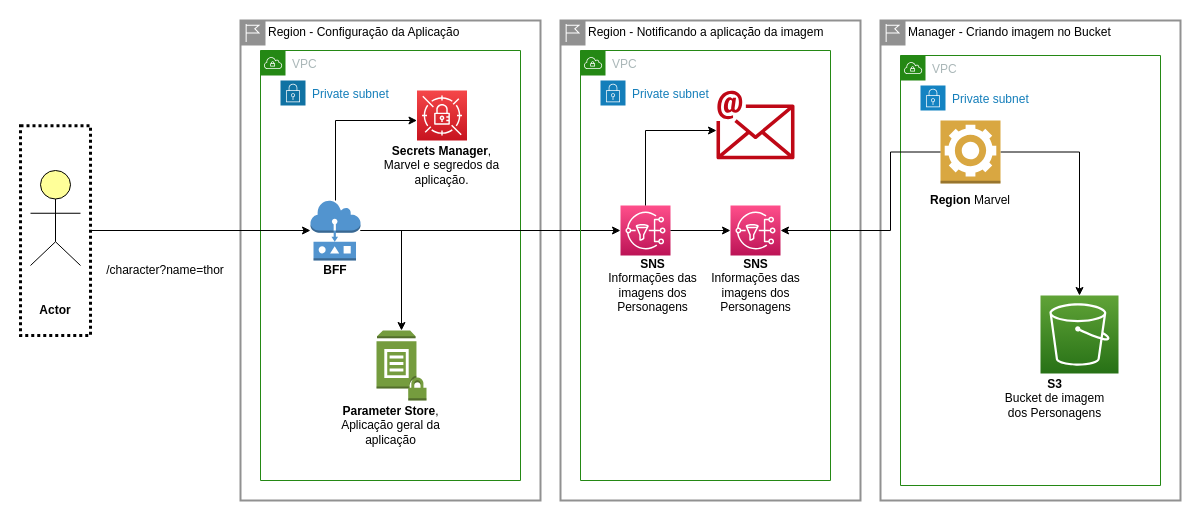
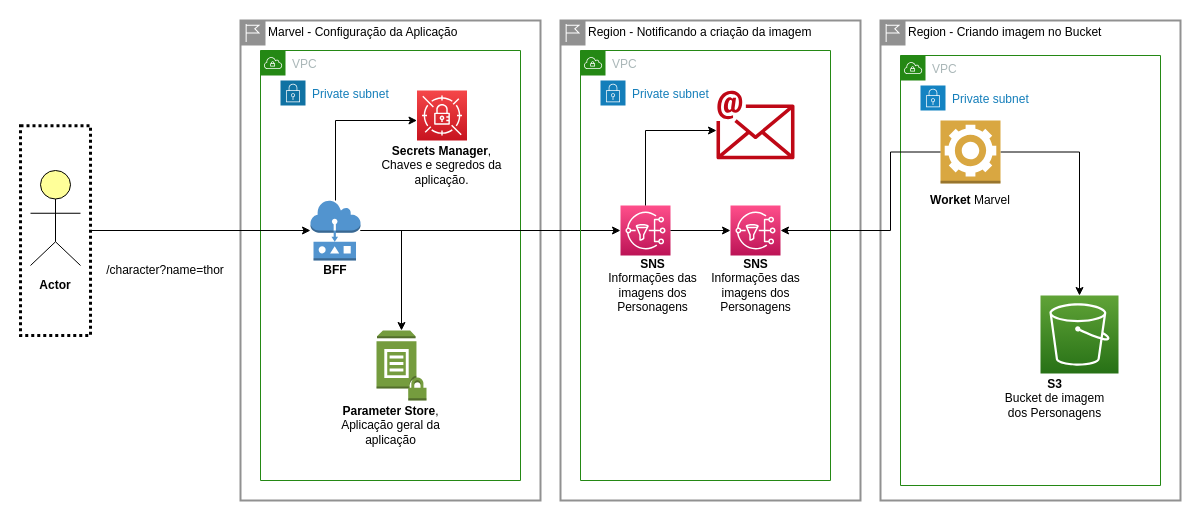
- <mxCell id="2" value="Region - Configuração da Aplicação" style="shape=mxgraph.ibm.box;prType=region;fontStyle=0;verticalAlign=top;align=left;spacingLeft=32;spacingTop=4;fillColor=none;rounded=0;whiteSpace=wrap;html=1;strokeColor=#919191;strokeWidth=2;dashed=0;container=1;spacing=-4;collapsible=0;expand=0;recursiveResize=0;" vertex="1" parent="1"><mxGeometry x="240" y="20" width="300" height="480" as="geometry" /></mxCell>
+ <mxCell id="2" value="Marvel - Configuração da Aplicação" style="shape=mxgraph.ibm.box;prType=region;fontStyle=0;verticalAlign=top;align=left;spacingLeft=32;spacingTop=4;fillColor=none;rounded=0;whiteSpace=wrap;html=1;strokeColor=#919191;strokeWidth=2;dashed=0;container=1;spacing=-4;collapsible=0;expand=0;recursiveResize=0;" vertex="1" parent="1"><mxGeometry x="240" y="20" width="300" height="480" as="geometry" /></mxCell>
- <mxCell id="14" value="Region - Notificando a aplicação da imagem" style="shape=mxgraph.ibm.box;prType=region;fontStyle=0;verticalAlign=top;align=left;spacingLeft=32;spacingTop=4;fillColor=none;rounded=0;whiteSpace=wrap;html=1;strokeColor=#919191;strokeWidth=2;dashed=0;container=1;spacing=-4;collapsible=0;expand=0;recursiveResize=0;" vertex="1" parent="1"><mxGeometry x="560" y="20" width="300" height="480" as="geometry" /></mxCell>
+ <mxCell id="14" value="Region - Notificando a criação da imagem" style="shape=mxgraph.ibm.box;prType=region;fontStyle=0;verticalAlign=top;align=left;spacingLeft=32;spacingTop=4;fillColor=none;rounded=0;whiteSpace=wrap;html=1;strokeColor=#919191;strokeWidth=2;dashed=0;container=1;spacing=-4;collapsible=0;expand=0;recursiveResize=0;" vertex="1" parent="1"><mxGeometry x="560" y="20" width="300" height="480" as="geometry" /></mxCell>
- <mxCell id="18" value="Manager - Criando imagem no Bucket" style="shape=mxgraph.ibm.box;prType=region;fontStyle=0;verticalAlign=top;align=left;spacingLeft=32;spacingTop=4;fillColor=none;rounded=0;whiteSpace=wrap;html=1;strokeColor=#919191;strokeWidth=2;dashed=0;container=1;spacing=-4;collapsible=0;expand=0;recursiveResize=0;" vertex="1" parent="1"><mxGeometry x="880" y="20" width="300" height="480" as="geometry" /></mxCell>
+ <mxCell id="18" value="Region - Criando imagem no Bucket" style="shape=mxgraph.ibm.box;prType=region;fontStyle=0;verticalAlign=top;align=left;spacingLeft=32;spacingTop=4;fillColor=none;rounded=0;whiteSpace=wrap;html=1;strokeColor=#919191;strokeWidth=2;dashed=0;container=1;spacing=-4;collapsible=0;expand=0;recursiveResize=0;" vertex="1" parent="1"><mxGeometry x="880" y="20" width="300" height="480" as="geometry" /></mxCell>
- <mxCell id="8" value="&lt;b&gt;Secrets Manager&lt;/b&gt;, Marvel e segredos da aplicação." style="text;html=1;strokeColor=none;fillColor=none;align=center;verticalAlign=middle;whiteSpace=wrap;rounded=0;" vertex="1" parent="3"><mxGeometry x="116" y="100" width="131" height="30" as="geometry" /></mxCell>
+ <mxCell id="8" value="&lt;b&gt;Secrets Manager&lt;/b&gt;, Chaves e segredos da aplicação." style="text;html=1;strokeColor=none;fillColor=none;align=center;verticalAlign=middle;whiteSpace=wrap;rounded=0;" vertex="1" parent="3"><mxGeometry x="116" y="100" width="131" height="30" as="geometry" /></mxCell>
- <mxCell id="22" value="&lt;b&gt;Region&lt;/b&gt; Marvel" style="text;html=1;strokeColor=none;fillColor=none;align=center;verticalAlign=middle;whiteSpace=wrap;rounded=0;" vertex="1" parent="21"><mxGeometry x="20" y="130" width="100" height="30" as="geometry" /></mxCell>
+ <mxCell id="22" value="&lt;b&gt;Worket&lt;/b&gt; Marvel" style="text;html=1;strokeColor=none;fillColor=none;align=center;verticalAlign=middle;whiteSpace=wrap;rounded=0;" vertex="1" parent="21"><mxGeometry x="20" y="130" width="100" height="30" as="geometry" /></mxCell>
- <mxCell id="29" value="&lt;b&gt;Actor&lt;/b&gt;" style="text;html=1;strokeColor=none;fillColor=none;align=center;verticalAlign=middle;whiteSpace=wrap;rounded=0;" vertex="1" parent="1"><mxGeometry x="25" y="295" width="60" height="30" as="geometry" /></mxCell>
+ <mxCell id="29" value="&lt;b&gt;Actor&lt;/b&gt;" style="text;html=1;strokeColor=none;fillColor=none;align=center;verticalAlign=middle;whiteSpace=wrap;rounded=0;" vertex="1" parent="1"><mxGeometry x="25" y="270" width="60" height="30" as="geometry" /></mxCell>
